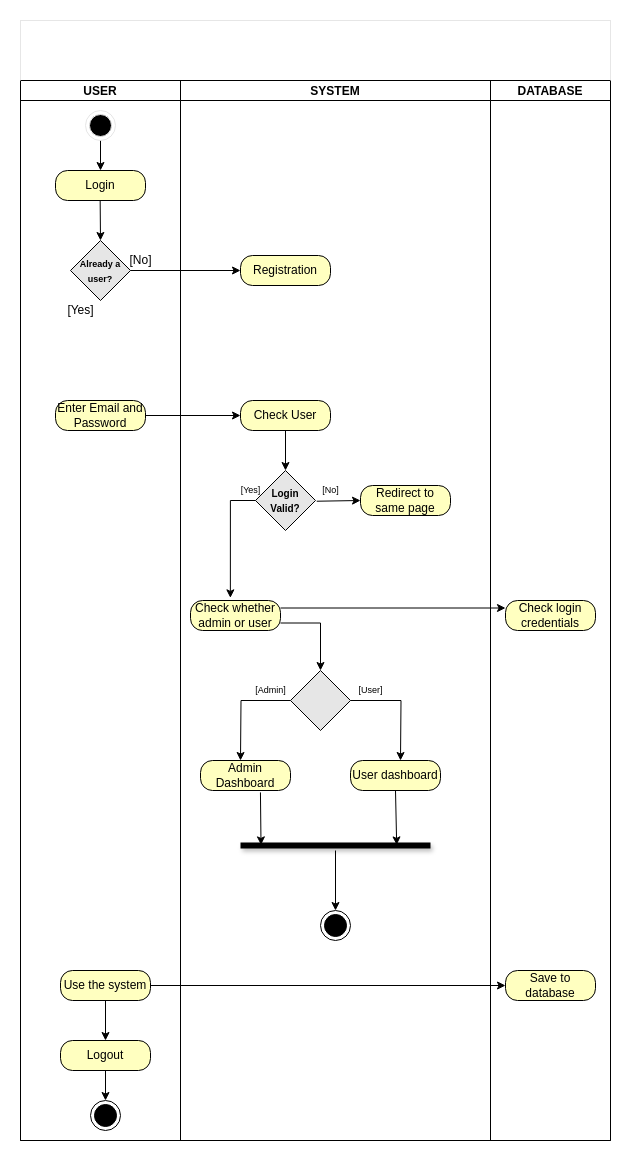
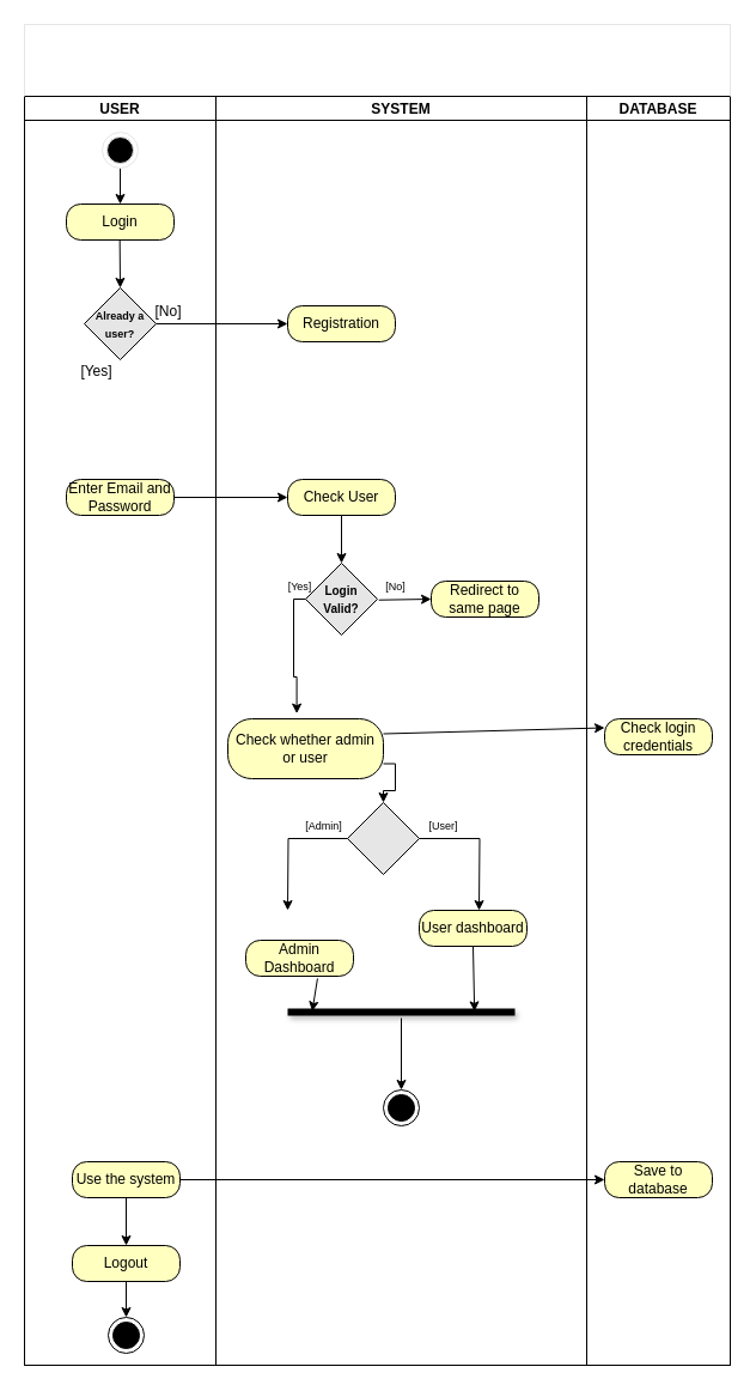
- <mxCell id="20" value="Check whether admin or user" style="rounded=1;whiteSpace=wrap;html=1;arcSize=40;fontColor=#000000;fillColor=#ffffc0;strokeColor=#000000;" vertex="1" parent="15"><mxGeometry x="10" y="520" width="90" height="30" as="geometry" /></mxCell>
+ <mxCell id="20" value="Check whether admin or user" style="rounded=1;whiteSpace=wrap;html=1;arcSize=40;fontColor=#000000;fillColor=#ffffc0;strokeColor=#000000;" vertex="1" parent="15"><mxGeometry x="10" y="520" width="130" height="50" as="geometry" /></mxCell>
- <mxCell id="27" value="Admin Dashboard" style="rounded=1;whiteSpace=wrap;html=1;arcSize=40;fontColor=#000000;fillColor=#ffffc0;strokeColor=#000000;" vertex="1" parent="15"><mxGeometry x="20" y="680" width="90" height="30" as="geometry" /></mxCell>
+ <mxCell id="27" value="Admin Dashboard" style="rounded=1;whiteSpace=wrap;html=1;arcSize=40;fontColor=#000000;fillColor=#ffffc0;strokeColor=#000000;" vertex="1" parent="15"><mxGeometry x="25" y="705" width="90" height="30" as="geometry" /></mxCell>
